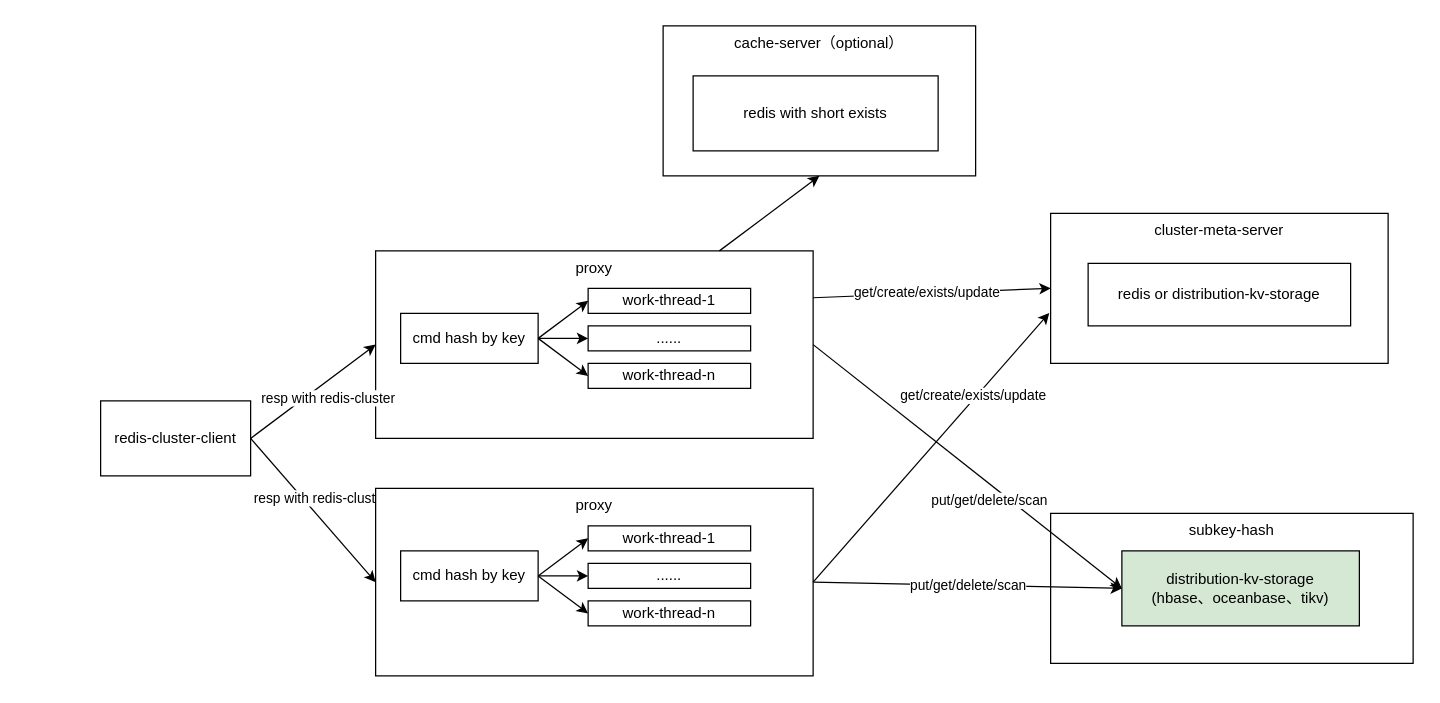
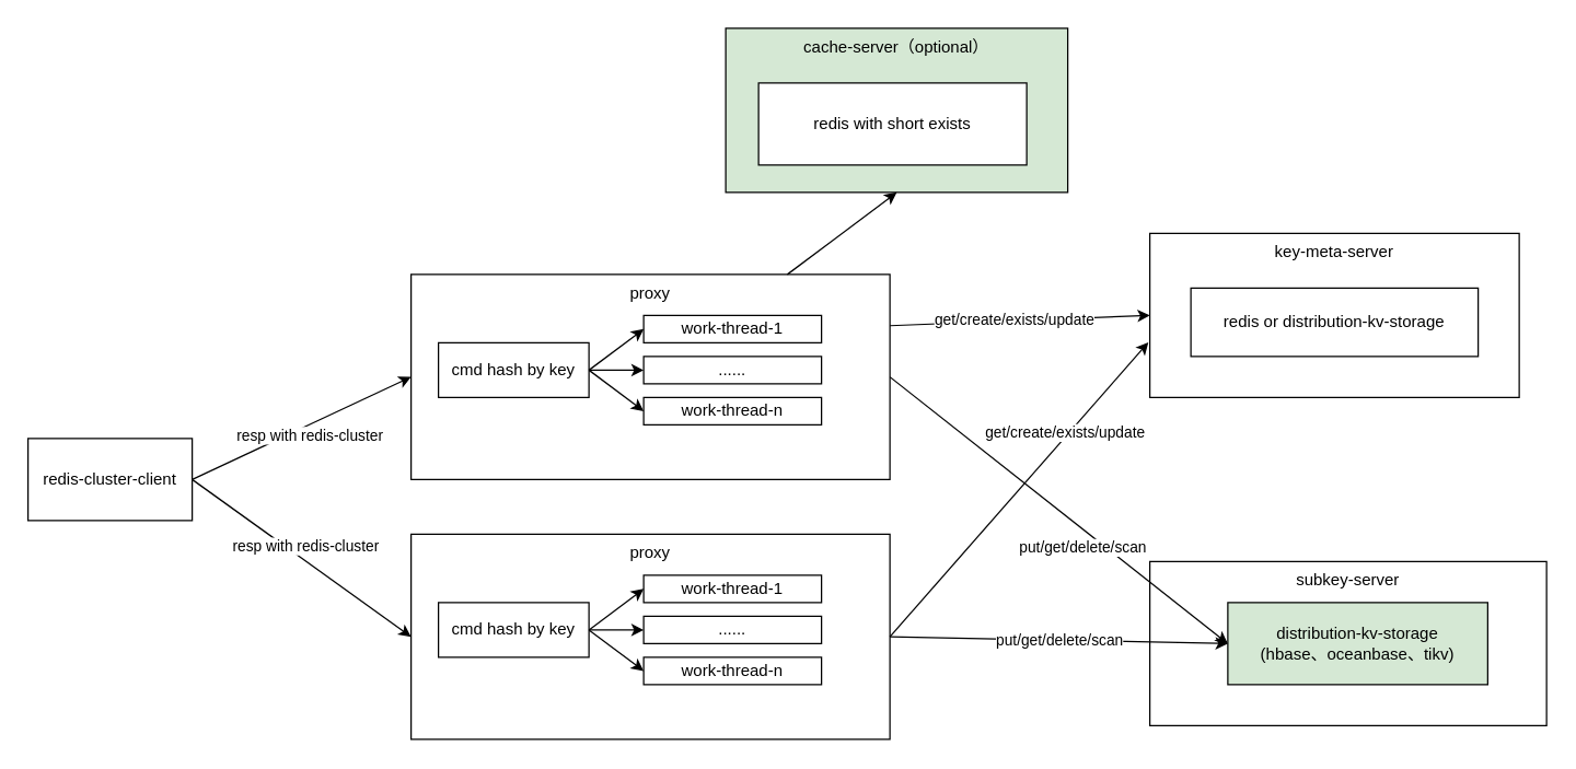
- <mxCell id="34" value="cache-server（optional）" style="rounded=0;whiteSpace=wrap;html=1;verticalAlign=top;" vertex="1" parent="1"><mxGeometry x="530" y="20" width="250" height="120" as="geometry" /></mxCell>
+ <mxCell id="34" value="cache-server（optional）" style="rounded=0;whiteSpace=wrap;html=1;verticalAlign=top;fillColor=#d5e8d4;" vertex="1" parent="1"><mxGeometry x="530" y="20" width="250" height="120" as="geometry" /></mxCell>
- <mxCell id="28" value="cluster-meta-server" style="rounded=0;whiteSpace=wrap;html=1;verticalAlign=top;" vertex="1" parent="1"><mxGeometry x="840" y="170" width="270" height="120" as="geometry" /></mxCell>
+ <mxCell id="28" value="key-meta-server" style="rounded=0;whiteSpace=wrap;html=1;verticalAlign=top;" vertex="1" parent="1"><mxGeometry x="840" y="170" width="270" height="120" as="geometry" /></mxCell>
- <mxCell id="4" value="redis-cluster-client" style="rounded=0;whiteSpace=wrap;html=1;verticalAlign=middle;" vertex="1" parent="1"><mxGeometry x="80" y="320" width="120" height="60" as="geometry" /></mxCell>
+ <mxCell id="4" value="redis-cluster-client" style="rounded=0;whiteSpace=wrap;html=1;verticalAlign=middle;" vertex="1" parent="1"><mxGeometry x="20" y="320" width="120" height="60" as="geometry" /></mxCell>
- <mxCell id="2" value="subkey-hash" style="rounded=0;whiteSpace=wrap;html=1;verticalAlign=top;" vertex="1" parent="1"><mxGeometry x="840" y="410" width="290" height="120" as="geometry" /></mxCell>
+ <mxCell id="2" value="subkey-server" style="rounded=0;whiteSpace=wrap;html=1;verticalAlign=top;" vertex="1" parent="1"><mxGeometry x="840" y="410" width="290" height="120" as="geometry" /></mxCell>
